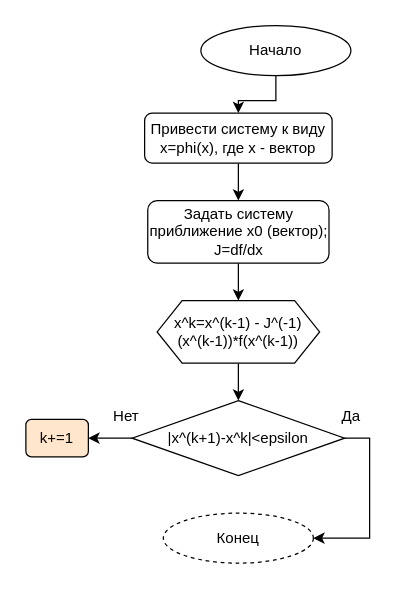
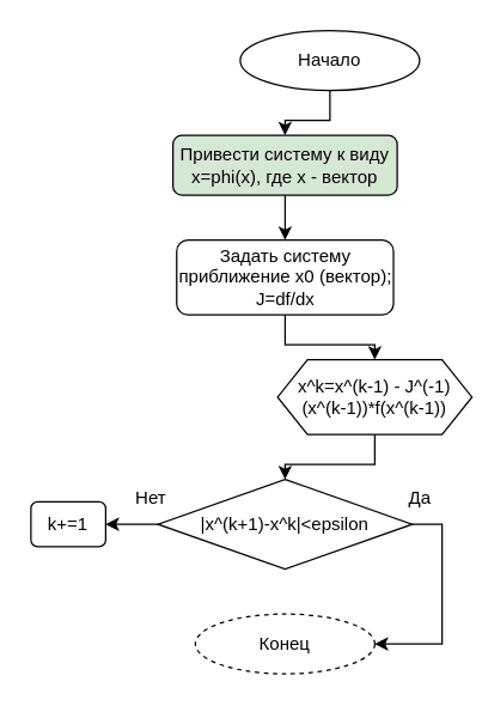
- <mxCell id="5" value="Привести систему к виду x=phi(x), где x - вектор" style="rounded=1;whiteSpace=wrap;html=1;" vertex="1" parent="1"><mxGeometry x="115" y="90" width="150" height="40" as="geometry" /></mxCell>
+ <mxCell id="5" value="Привести систему к виду x=phi(x), где x - вектор" style="rounded=1;whiteSpace=wrap;html=1;fillColor=#d5e8d4;" vertex="1" parent="1"><mxGeometry x="115" y="90" width="150" height="40" as="geometry" /></mxCell>
- <mxCell id="7" value="x^k=x^(k-1) - J^(-1)(x^(k-1))*f(x^(k-1))" style="shape=hexagon;perimeter=hexagonPerimeter2;whiteSpace=wrap;html=1;fixedSize=1;" vertex="1" parent="1"><mxGeometry x="125" y="240" width="130" height="50" as="geometry" /></mxCell>
+ <mxCell id="7" value="x^k=x^(k-1) - J^(-1)(x^(k-1))*f(x^(k-1))" style="shape=hexagon;perimeter=hexagonPerimeter2;whiteSpace=wrap;html=1;fixedSize=1;" vertex="1" parent="1"><mxGeometry x="185" y="240" width="130" height="50" as="geometry" /></mxCell>
- <mxCell id="13" value="k+=1" style="rounded=1;whiteSpace=wrap;html=1;fillColor=#ffe6cc;" vertex="1" parent="1"><mxGeometry x="20" y="335" width="50" height="30" as="geometry" /></mxCell>
+ <mxCell id="13" value="k+=1" style="rounded=1;whiteSpace=wrap;html=1;" vertex="1" parent="1"><mxGeometry x="20" y="335" width="50" height="30" as="geometry" /></mxCell>
